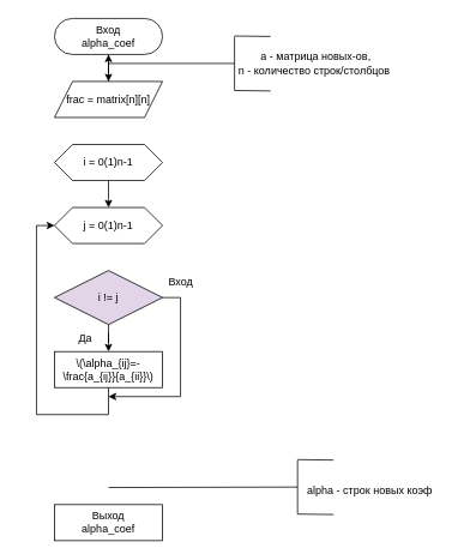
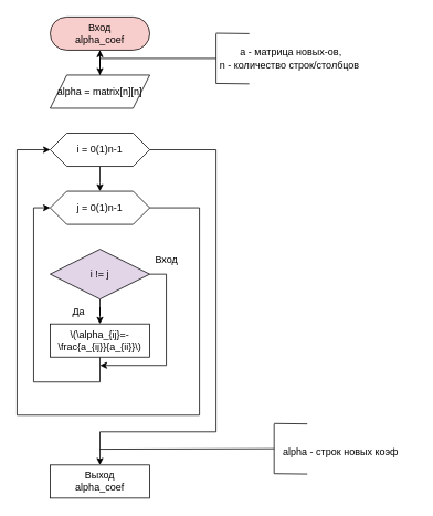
- <mxCell id="3" value="Вход&lt;div&gt;alpha_coef&lt;/div&gt;" style="rounded=1;whiteSpace=wrap;html=1;arcSize=50;" vertex="1" parent="1"><mxGeometry x="60" y="20" width="120" height="40" as="geometry" /></mxCell>
+ <mxCell id="3" value="Вход&lt;div&gt;alpha_coef&lt;/div&gt;" style="rounded=1;whiteSpace=wrap;html=1;arcSize=50;fillColor=#f8cecc;" vertex="1" parent="1"><mxGeometry x="60" y="20" width="120" height="40" as="geometry" /></mxCell>
- <mxCell id="24" value="frac = matrix[n][n]" style="shape=parallelogram;perimeter=parallelogramPerimeter;whiteSpace=wrap;html=1;fixedSize=1;" vertex="1" parent="1"><mxGeometry x="60" y="90" width="120" height="40" as="geometry" /></mxCell>
+ <mxCell id="24" value="alpha = matrix[n][n]" style="shape=parallelogram;perimeter=parallelogramPerimeter;whiteSpace=wrap;html=1;fixedSize=1;" vertex="1" parent="1"><mxGeometry x="60" y="90" width="120" height="40" as="geometry" /></mxCell>
+ <mxCell id="6" style="edgeStyle=orthogonalEdgeStyle;rounded=0;orthogonalLoop=1;jettySize=auto;html=1;exitX=1;exitY=0.5;exitDx=0;exitDy=0;entryX=0.5;entryY=0;entryDx=0;entryDy=0;" edge="1" parent="1" source="7" target="4"><mxGeometry relative="1" as="geometry"><Array as="points"><mxPoint x="260" y="180" /><mxPoint x="260" y="520" /><mxPoint x="120" y="520" /></Array></mxGeometry></mxCell>
+ <mxCell id="25" style="edgeStyle=orthogonalEdgeStyle;rounded=0;orthogonalLoop=1;jettySize=auto;html=1;entryX=0;entryY=0.5;entryDx=0;entryDy=0;" edge="1" parent="1" source="26" target="7"><mxGeometry relative="1" as="geometry"><Array as="points"><mxPoint x="240" y="250" /><mxPoint x="240" y="500" /><mxPoint x="20" y="500" /><mxPoint x="20" y="180" /></Array></mxGeometry></mxCell>
